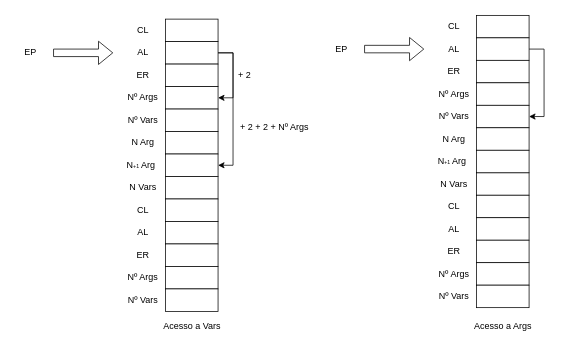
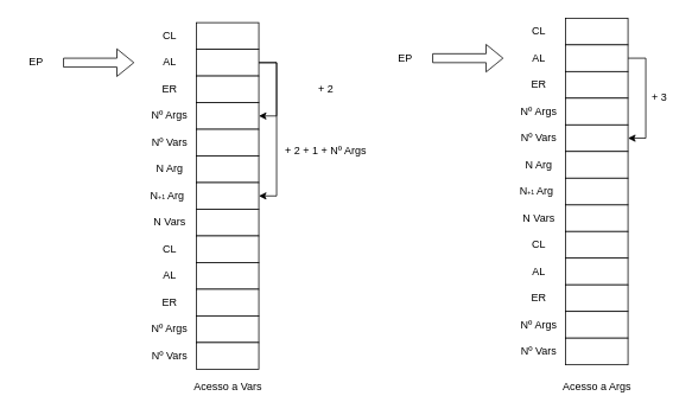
- <mxCell id="32" value="+ 2" style="text;html=1;align=center;verticalAlign=middle;resizable=0;points=[];autosize=1;" vertex="1" parent="1"><mxGeometry x="310" y="90" width="30" height="20" as="geometry" /></mxCell>
+ <mxCell id="32" value="+ 2" style="text;html=1;align=center;verticalAlign=middle;resizable=0;points=[];autosize=1;" vertex="1" parent="1"><mxGeometry x="350" y="90" width="30" height="20" as="geometry" /></mxCell>
+ <mxCell id="63" value="+ 3" style="text;html=1;align=center;verticalAlign=middle;resizable=0;points=[];autosize=1;" vertex="1" parent="1"><mxGeometry x="725" y="100" width="30" height="20" as="geometry" /></mxCell>
- <mxCell id="33" value="+ 2 + 2 + Nº Args" style="text;html=1;align=center;verticalAlign=middle;resizable=0;points=[];autosize=1;" vertex="1" parent="1"><mxGeometry x="310" y="160" width="110" height="20" as="geometry" /></mxCell>
+ <mxCell id="33" value="+ 2 + 1 + Nº Args" style="text;html=1;align=center;verticalAlign=middle;resizable=0;points=[];autosize=1;" vertex="1" parent="1"><mxGeometry x="310" y="160" width="110" height="20" as="geometry" /></mxCell>
